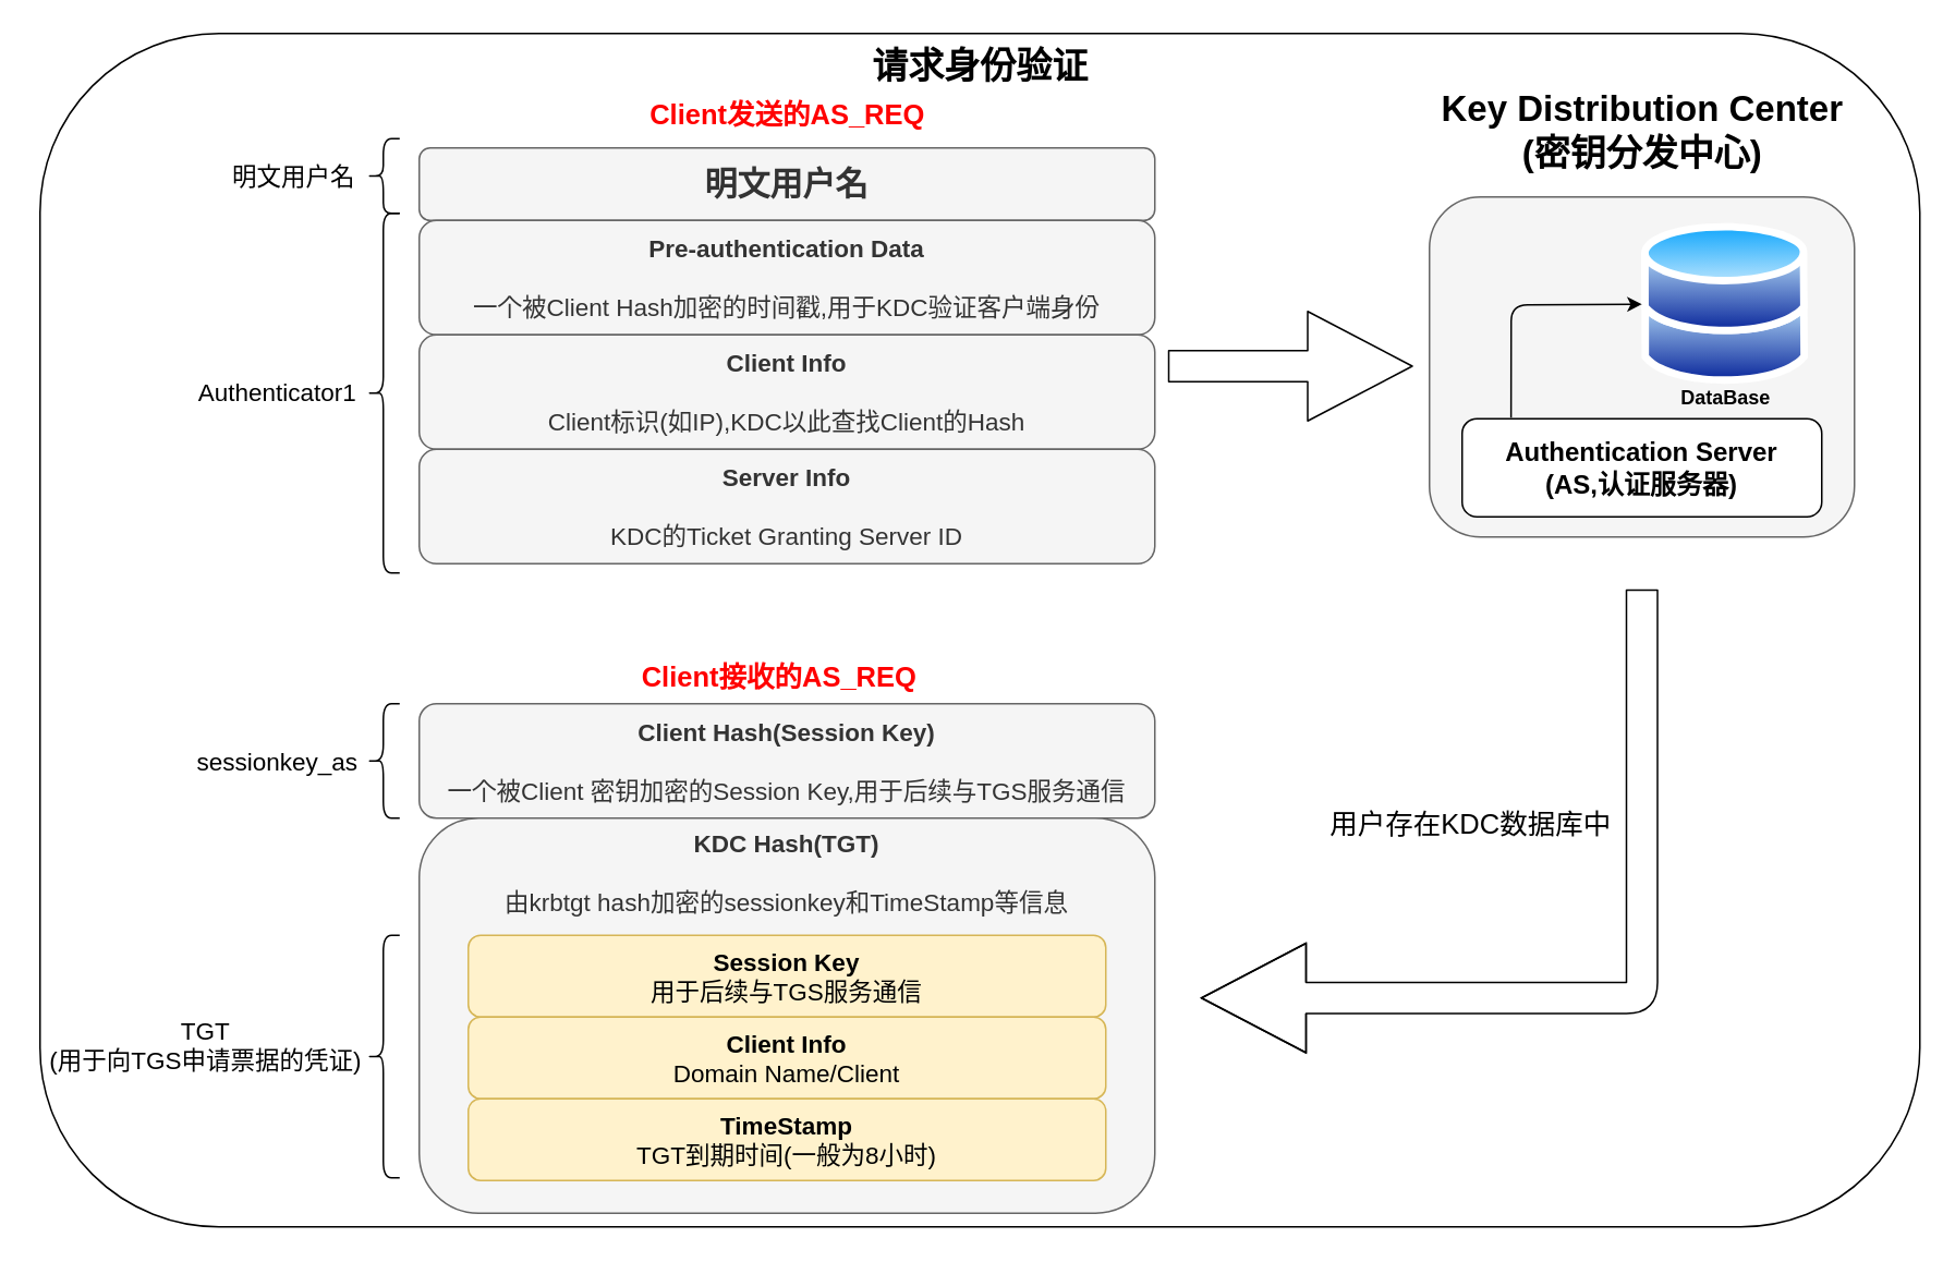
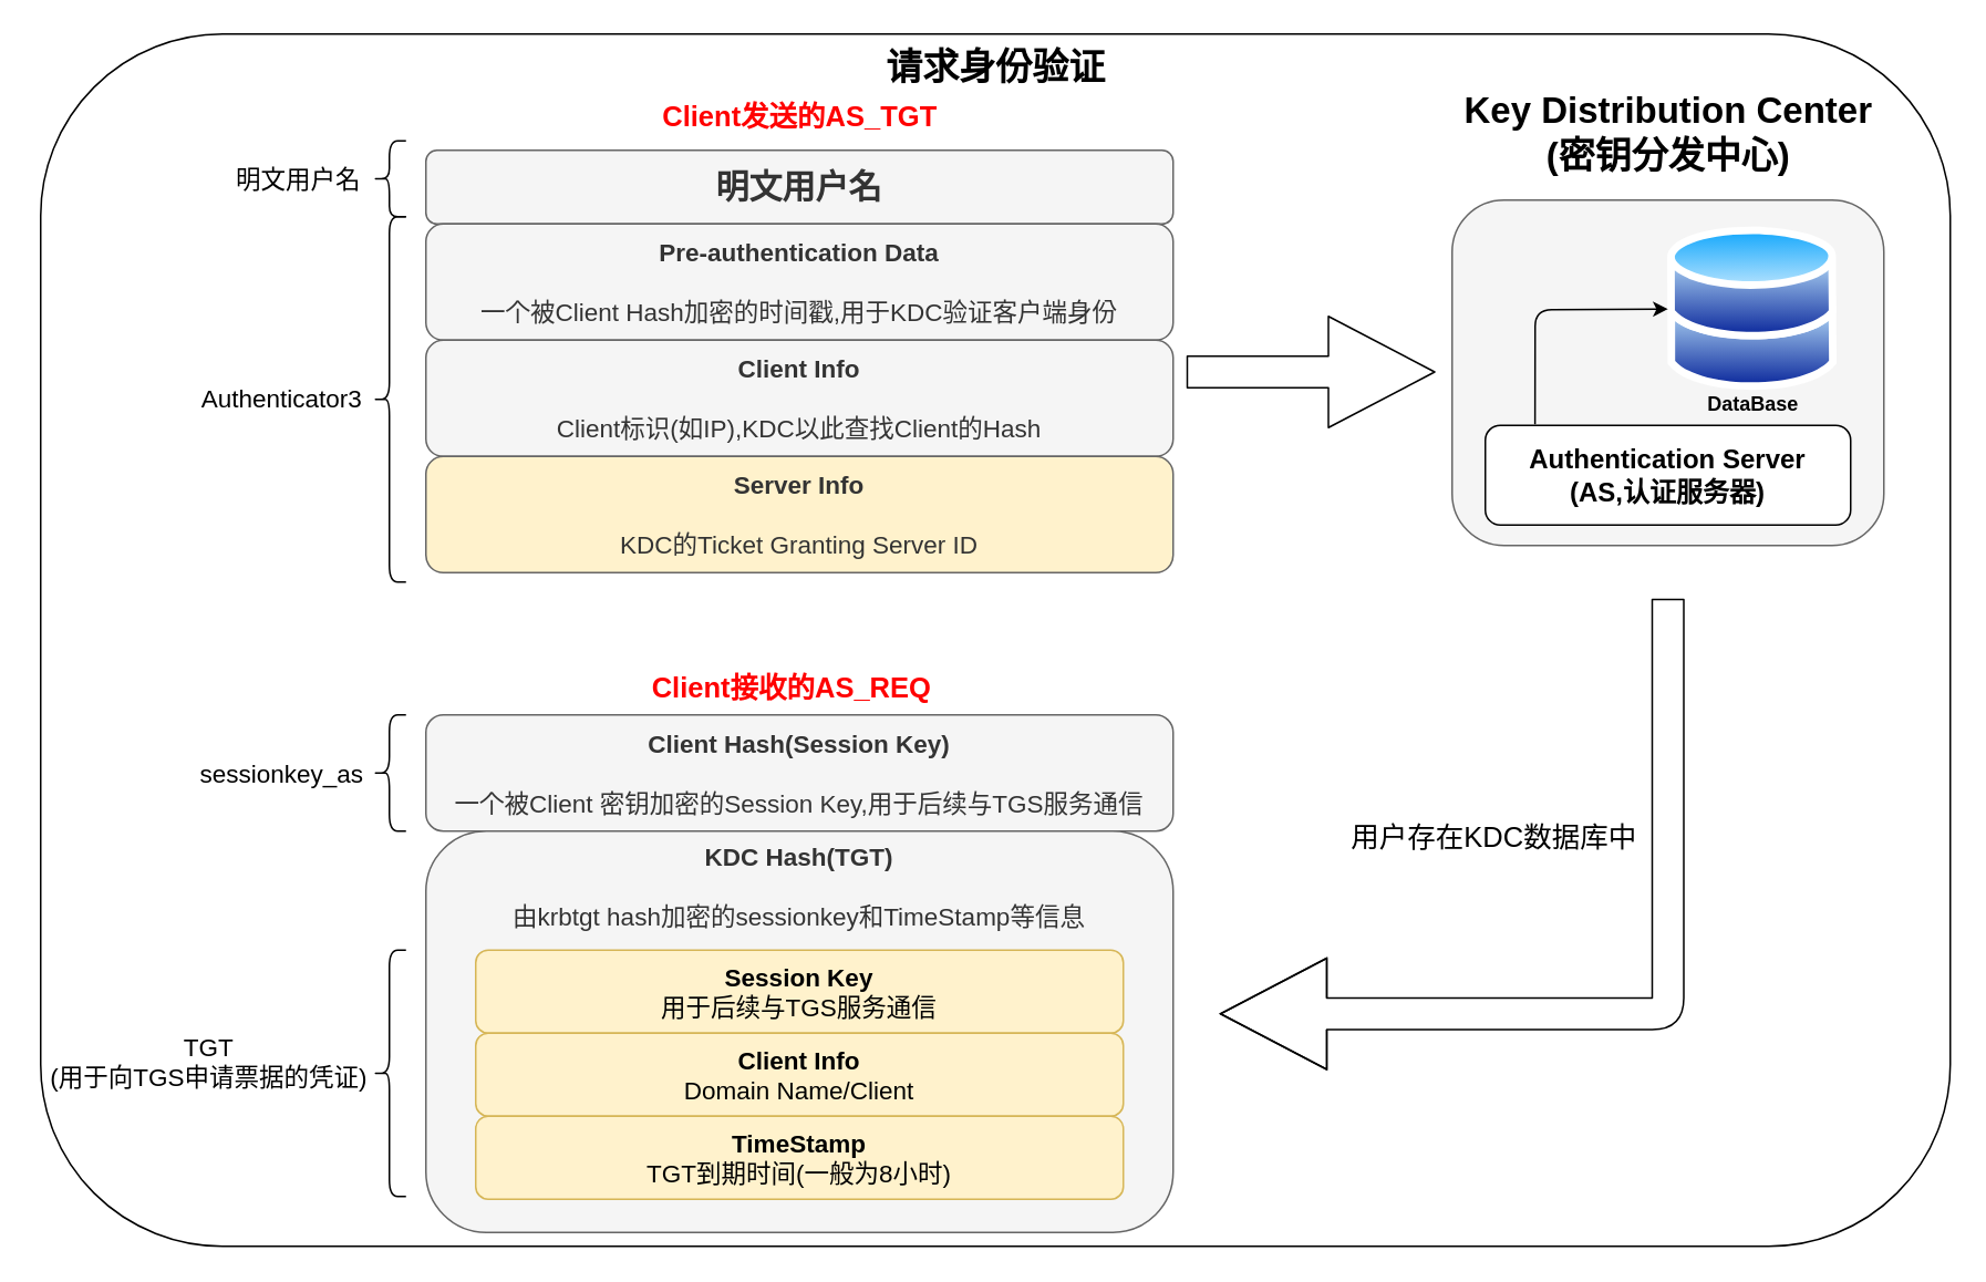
- <mxCell id="11" value="Client发送的AS_REQ" style="text;html=1;align=center;verticalAlign=middle;resizable=0;points=[];autosize=1;fontSize=17;fontColor=#FF0000;fontStyle=1" parent="1" vertex="1"><mxGeometry x="391" y="56" width="180" height="30" as="geometry" /></mxCell>
+ <mxCell id="11" value="Client发送的AS_TGT" style="text;html=1;align=center;verticalAlign=middle;resizable=0;points=[];autosize=1;fontSize=17;fontColor=#FF0000;fontStyle=1" parent="1" vertex="1"><mxGeometry x="391" y="56" width="180" height="30" as="geometry" /></mxCell>
- <mxCell id="27" value="Authenticator1" style="text;html=1;align=center;verticalAlign=middle;resizable=0;points=[];autosize=1;fontSize=15;" parent="1" vertex="1"><mxGeometry x="114" y="229.38" width="110" height="20" as="geometry" /></mxCell>
+ <mxCell id="27" value="Authenticator3" style="text;html=1;align=center;verticalAlign=middle;resizable=0;points=[];autosize=1;fontSize=15;" parent="1" vertex="1"><mxGeometry x="114" y="229.38" width="110" height="20" as="geometry" /></mxCell>
- <mxCell id="15" value="&lt;span style=&quot;font-size: 15px&quot;&gt;&lt;span style=&quot;font-size: 15px&quot;&gt;&lt;b&gt;Server Info&lt;br&gt;&lt;/b&gt;&lt;br style=&quot;font-size: 15px&quot;&gt;KDC的Ticket Granting Server ID&lt;br style=&quot;font-size: 15px&quot;&gt;&lt;/span&gt;&lt;/span&gt;" style="rounded=1;whiteSpace=wrap;html=1;fontSize=15;fillColor=#f5f5f5;strokeColor=#666666;fontColor=#333333;" parent="1" vertex="1"><mxGeometry x="256" y="274.38" width="450" height="70" as="geometry" /></mxCell>
+ <mxCell id="15" value="&lt;span style=&quot;font-size: 15px&quot;&gt;&lt;span style=&quot;font-size: 15px&quot;&gt;&lt;b&gt;Server Info&lt;br&gt;&lt;/b&gt;&lt;br style=&quot;font-size: 15px&quot;&gt;KDC的Ticket Granting Server ID&lt;br style=&quot;font-size: 15px&quot;&gt;&lt;/span&gt;&lt;/span&gt;" style="rounded=1;whiteSpace=wrap;html=1;fontSize=15;fillColor=#fff2cc;strokeColor=#666666;fontColor=#333333;" parent="1" vertex="1"><mxGeometry x="256" y="274.38" width="450" height="70" as="geometry" /></mxCell>
